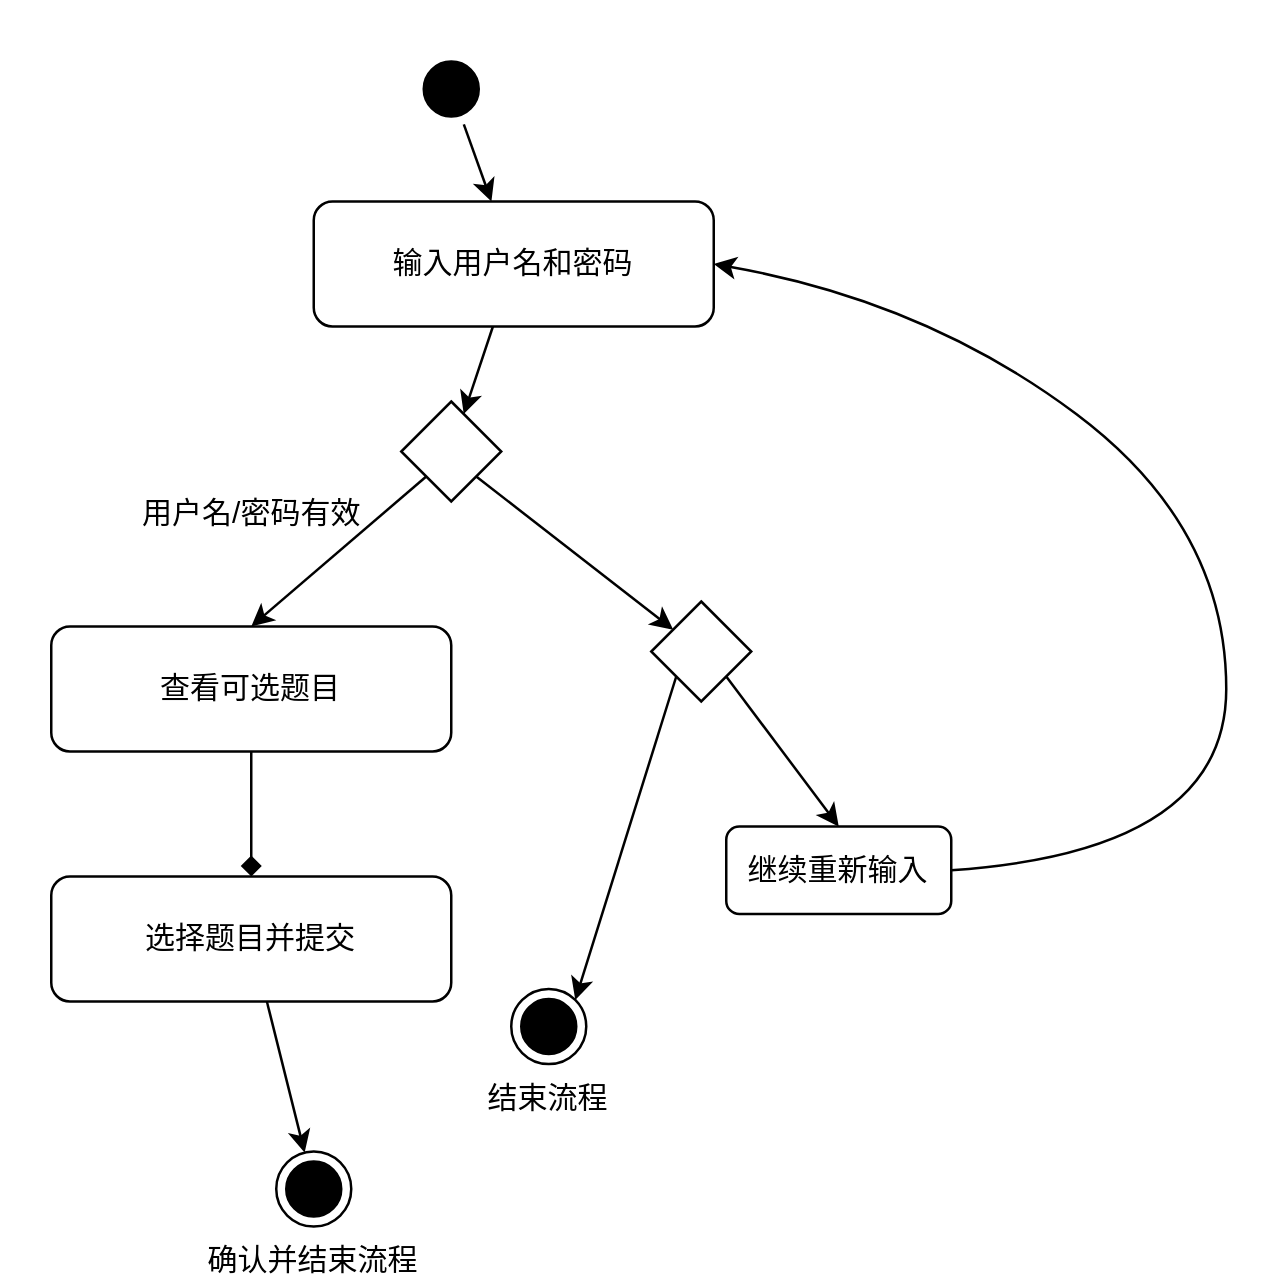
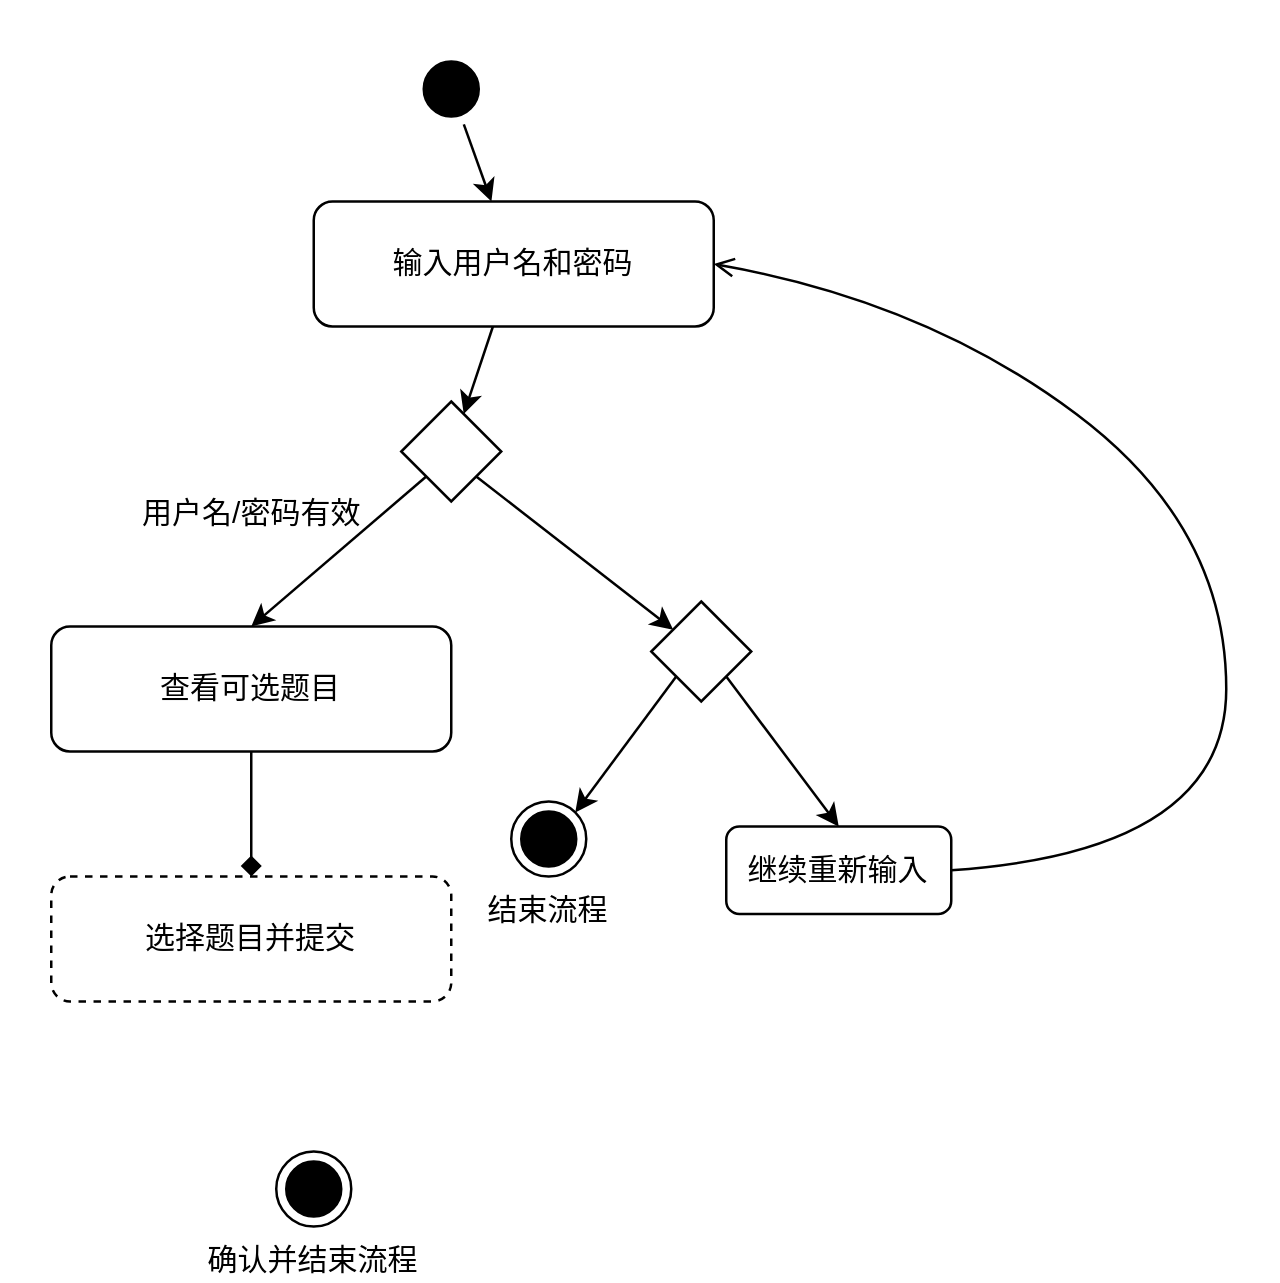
- <mxCell id="20" value="" style="curved=1;endArrow=classic;html=1;entryX=1;entryY=0.5;entryDx=0;entryDy=0;exitX=1;exitY=0.5;exitDx=0;exitDy=0;" edge="1" parent="1" source="15" target="3"><mxGeometry width="50" height="50" relative="1" as="geometry"><mxPoint x="420" y="220" as="sourcePoint" /><mxPoint x="470" y="170" as="targetPoint" /><Array as="points"><mxPoint x="490" y="340" /><mxPoint x="490" y="210" /><mxPoint x="370" y="120" /></Array></mxGeometry></mxCell>
+ <mxCell id="20" value="" style="curved=1;endArrow=open;html=1;entryX=1;entryY=0.5;entryDx=0;entryDy=0;exitX=1;exitY=0.5;exitDx=0;exitDy=0;" edge="1" parent="1" source="15" target="3"><mxGeometry width="50" height="50" relative="1" as="geometry"><mxPoint x="420" y="220" as="sourcePoint" /><mxPoint x="470" y="170" as="targetPoint" /><Array as="points"><mxPoint x="490" y="340" /><mxPoint x="490" y="210" /><mxPoint x="370" y="120" /></Array></mxGeometry></mxCell>
- <mxCell id="10" value="选择题目并提交" style="rounded=1;whiteSpace=wrap;html=1;fillColor=none;" vertex="1" parent="1"><mxGeometry x="20" y="350" width="160" height="50" as="geometry" /></mxCell>
+ <mxCell id="10" value="选择题目并提交" style="rounded=1;whiteSpace=wrap;html=1;fillColor=none;dashed=1;" vertex="1" parent="1"><mxGeometry x="20" y="350" width="160" height="50" as="geometry" /></mxCell>
- <mxCell id="19" value="&#10;&#10;&#10;&#10;结束流程" style="ellipse;shape=endState;fillColor=#000000;" vertex="1" parent="1"><mxGeometry x="204" y="395" width="30" height="30" as="geometry" /></mxCell>
+ <mxCell id="19" value="&#10;&#10;&#10;&#10;结束流程" style="ellipse;shape=endState;fillColor=#000000;" vertex="1" parent="1"><mxGeometry x="204" y="320" width="30" height="30" as="geometry" /></mxCell>
- <mxCell id="13" edge="1" parent="1" source="10" target="12"><mxGeometry relative="1" as="geometry" /></mxCell>
